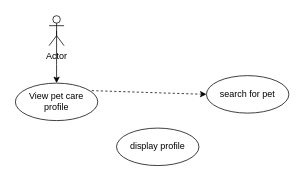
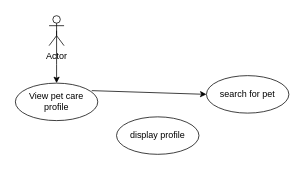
- <mxCell id="7" value="" style="endArrow=classic;html=1;rounded=0;exitX=0.927;exitY=0.2;exitDx=0;exitDy=0;exitPerimeter=0;entryX=0;entryY=0.5;entryDx=0;entryDy=0;dashed=1;" edge="1" parent="1" source="4" target="6"><mxGeometry width="50" height="50" relative="1" as="geometry"><mxPoint x="140" y="145" as="sourcePoint" /><mxPoint x="191" y="184" as="targetPoint" /></mxGeometry></mxCell>
+ <mxCell id="7" value="" style="endArrow=classic;html=1;rounded=0;exitX=0.927;exitY=0.2;exitDx=0;exitDy=0;exitPerimeter=0;entryX=0;entryY=0.5;entryDx=0;entryDy=0;" edge="1" parent="1" source="4" target="6"><mxGeometry width="50" height="50" relative="1" as="geometry"><mxPoint x="140" y="145" as="sourcePoint" /><mxPoint x="191" y="184" as="targetPoint" /></mxGeometry></mxCell>
- <mxCell id="5" value="display profile" style="ellipse;whiteSpace=wrap;html=1;" vertex="1" parent="1"><mxGeometry x="155" y="170" width="110" height="50" as="geometry" /></mxCell>
+ <mxCell id="5" value="display profile" style="ellipse;whiteSpace=wrap;html=1;" vertex="1" parent="1"><mxGeometry x="155" y="155" width="110" height="50" as="geometry" /></mxCell>
